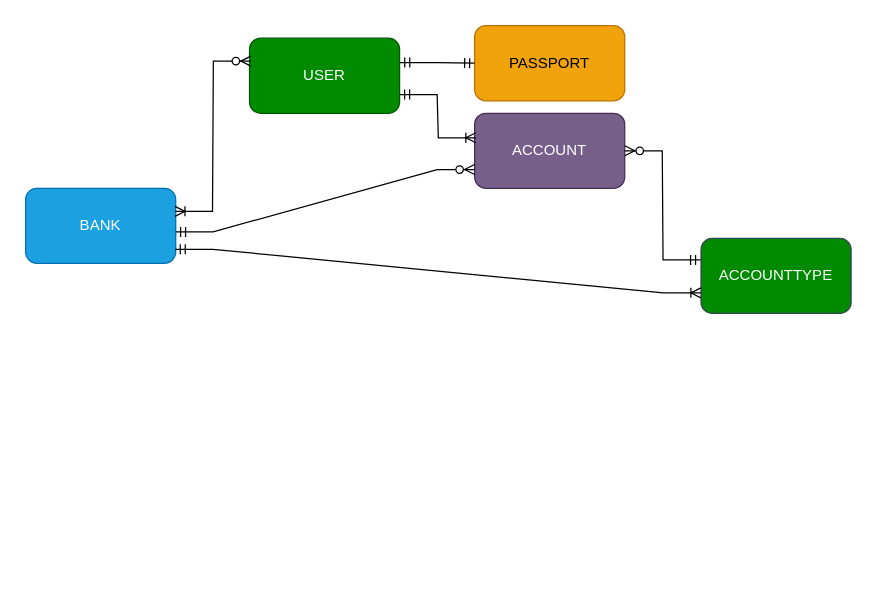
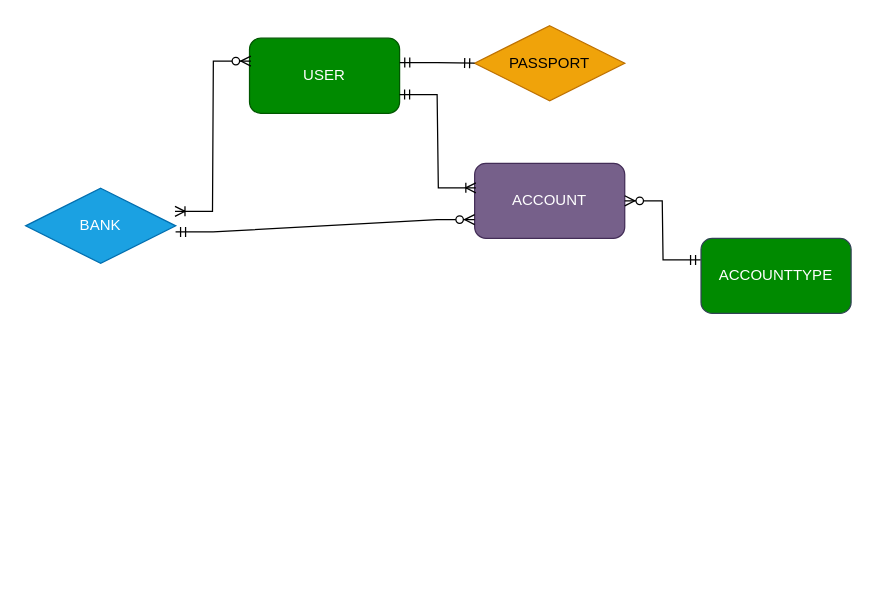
- <mxCell id="4" value="PASSPORT" style="rounded=1;whiteSpace=wrap;html=1;fillColor=#f0a30a;fontColor=#000000;strokeColor=#BD7000;" parent="1" vertex="1"><mxGeometry x="379" y="20" width="120" height="60" as="geometry" /></mxCell>
+ <mxCell id="4" value="PASSPORT" style="rhombus;whiteSpace=wrap;html=1;fillColor=#f0a30a;fontColor=#000000;strokeColor=#BD7000;" parent="1" vertex="1"><mxGeometry x="379" y="20" width="120" height="60" as="geometry" /></mxCell>
- <mxCell id="5" value="ACCOUNT" style="rounded=1;whiteSpace=wrap;html=1;fillColor=#76608a;fontColor=#ffffff;strokeColor=#432D57;" parent="1" vertex="1"><mxGeometry x="379" y="90" width="120" height="60" as="geometry" /></mxCell>
+ <mxCell id="5" value="ACCOUNT" style="rounded=1;whiteSpace=wrap;html=1;fillColor=#76608a;fontColor=#ffffff;strokeColor=#432D57;" parent="1" vertex="1"><mxGeometry x="379" y="130" width="120" height="60" as="geometry" /></mxCell>
- <mxCell id="2" value="BANK" style="rounded=1;whiteSpace=wrap;html=1;fillColor=#1ba1e2;fontColor=#ffffff;strokeColor=#006EAF;" parent="1" vertex="1"><mxGeometry x="20" y="150" width="120" height="60" as="geometry" /></mxCell>
+ <mxCell id="2" value="BANK" style="rhombus;whiteSpace=wrap;html=1;fillColor=#1ba1e2;fontColor=#ffffff;strokeColor=#006EAF;" parent="1" vertex="1"><mxGeometry x="20" y="150" width="120" height="60" as="geometry" /></mxCell>
- <mxCell id="12" value="" style="edgeStyle=entityRelationEdgeStyle;fontSize=12;html=1;endArrow=ERoneToMany;startArrow=ERmandOne;rounded=0;entryX=-0.001;entryY=0.726;entryDx=0;entryDy=0;entryPerimeter=0;exitX=0.997;exitY=0.813;exitDx=0;exitDy=0;exitPerimeter=0;" parent="1" source="2" target="6" edge="1"><mxGeometry width="100" height="100" relative="1" as="geometry"><mxPoint x="150" y="190" as="sourcePoint" /><mxPoint x="470" y="230" as="targetPoint" /></mxGeometry></mxCell>
